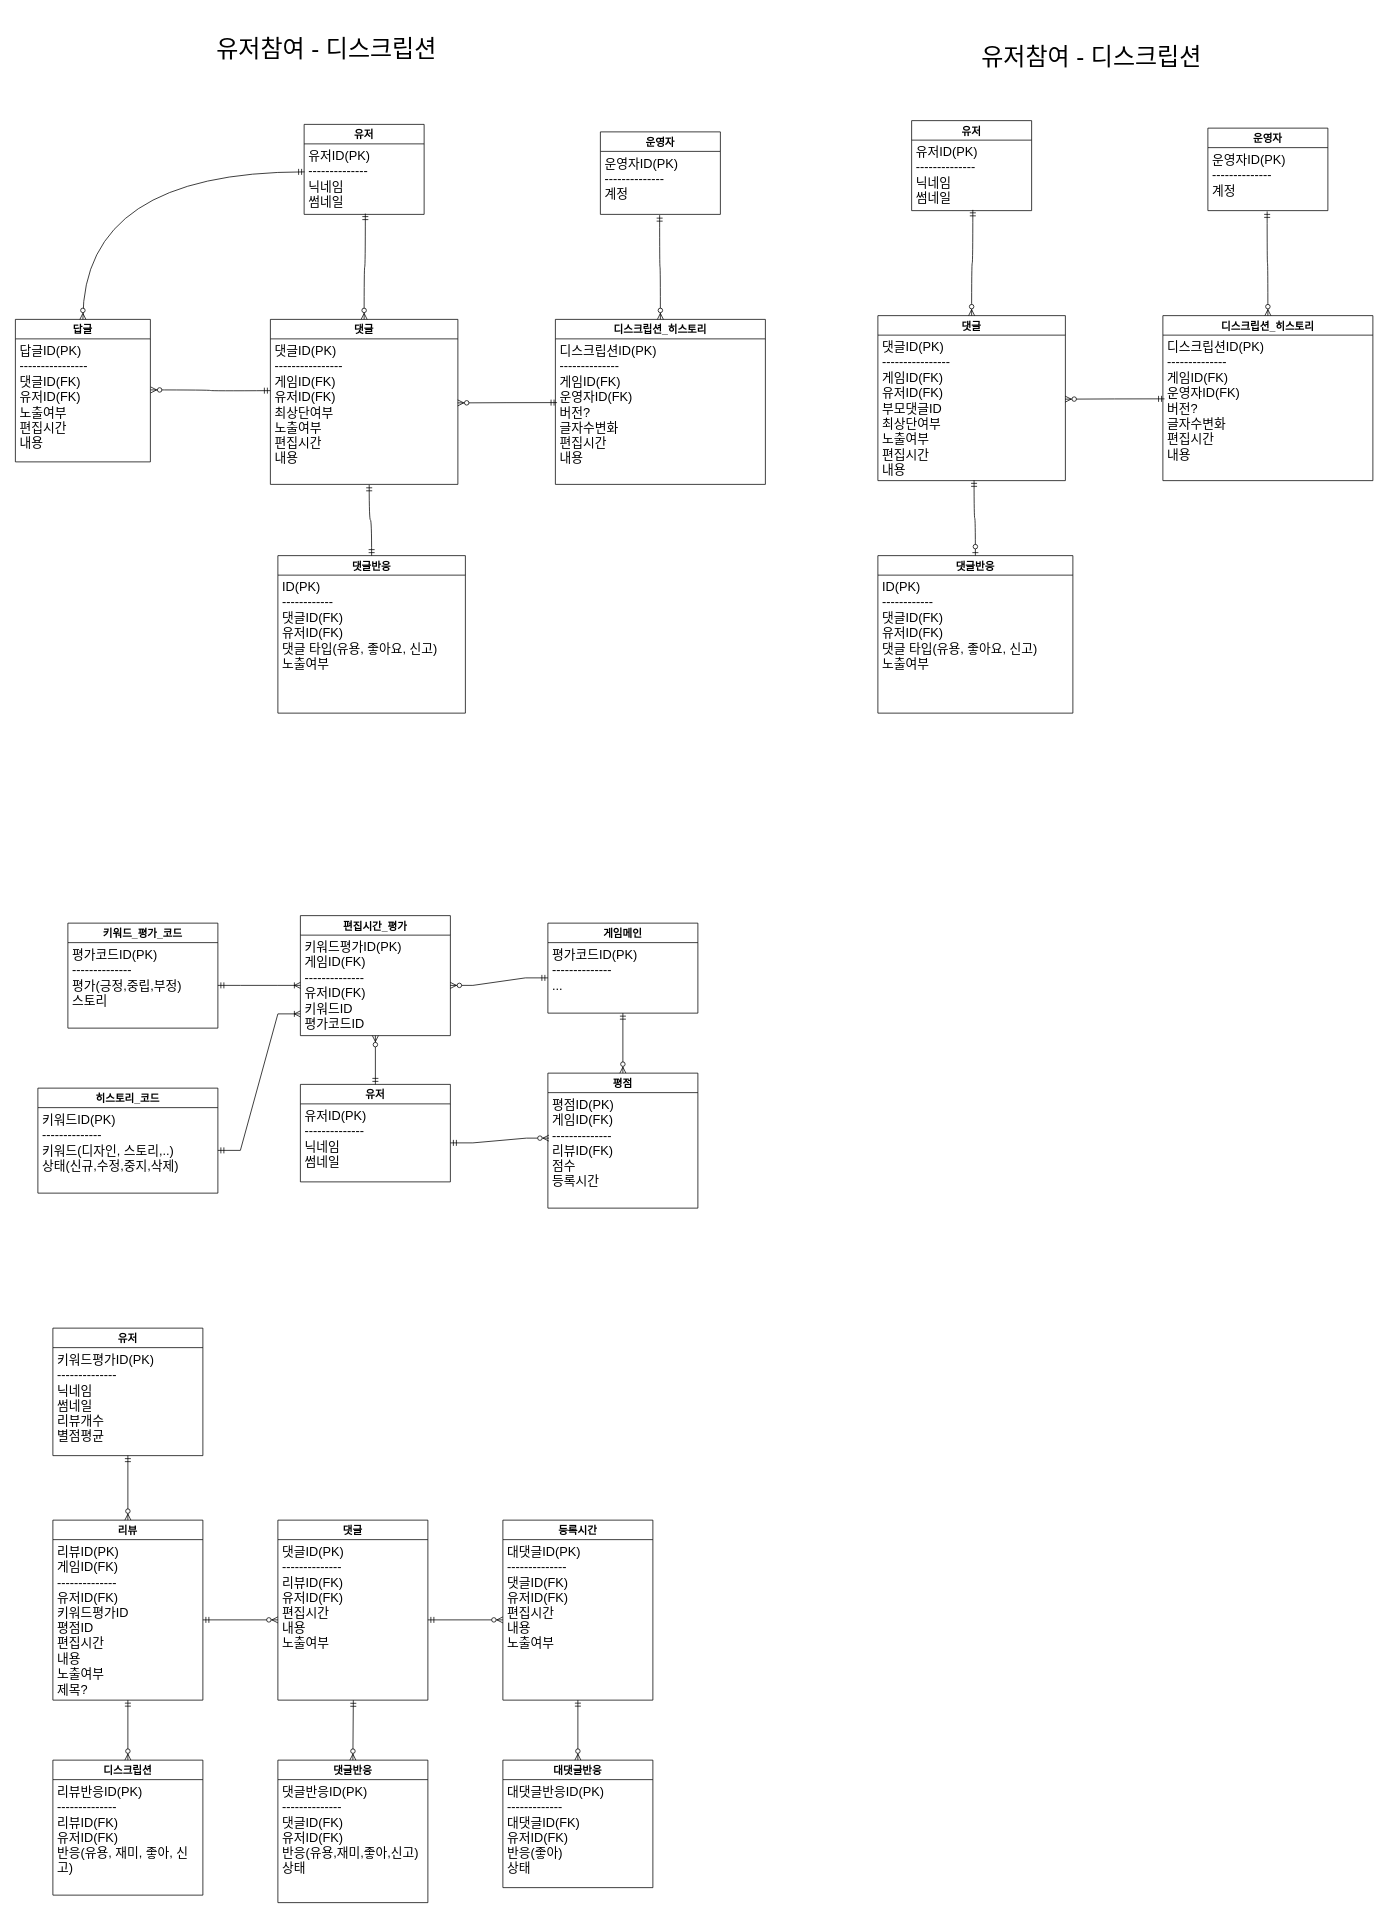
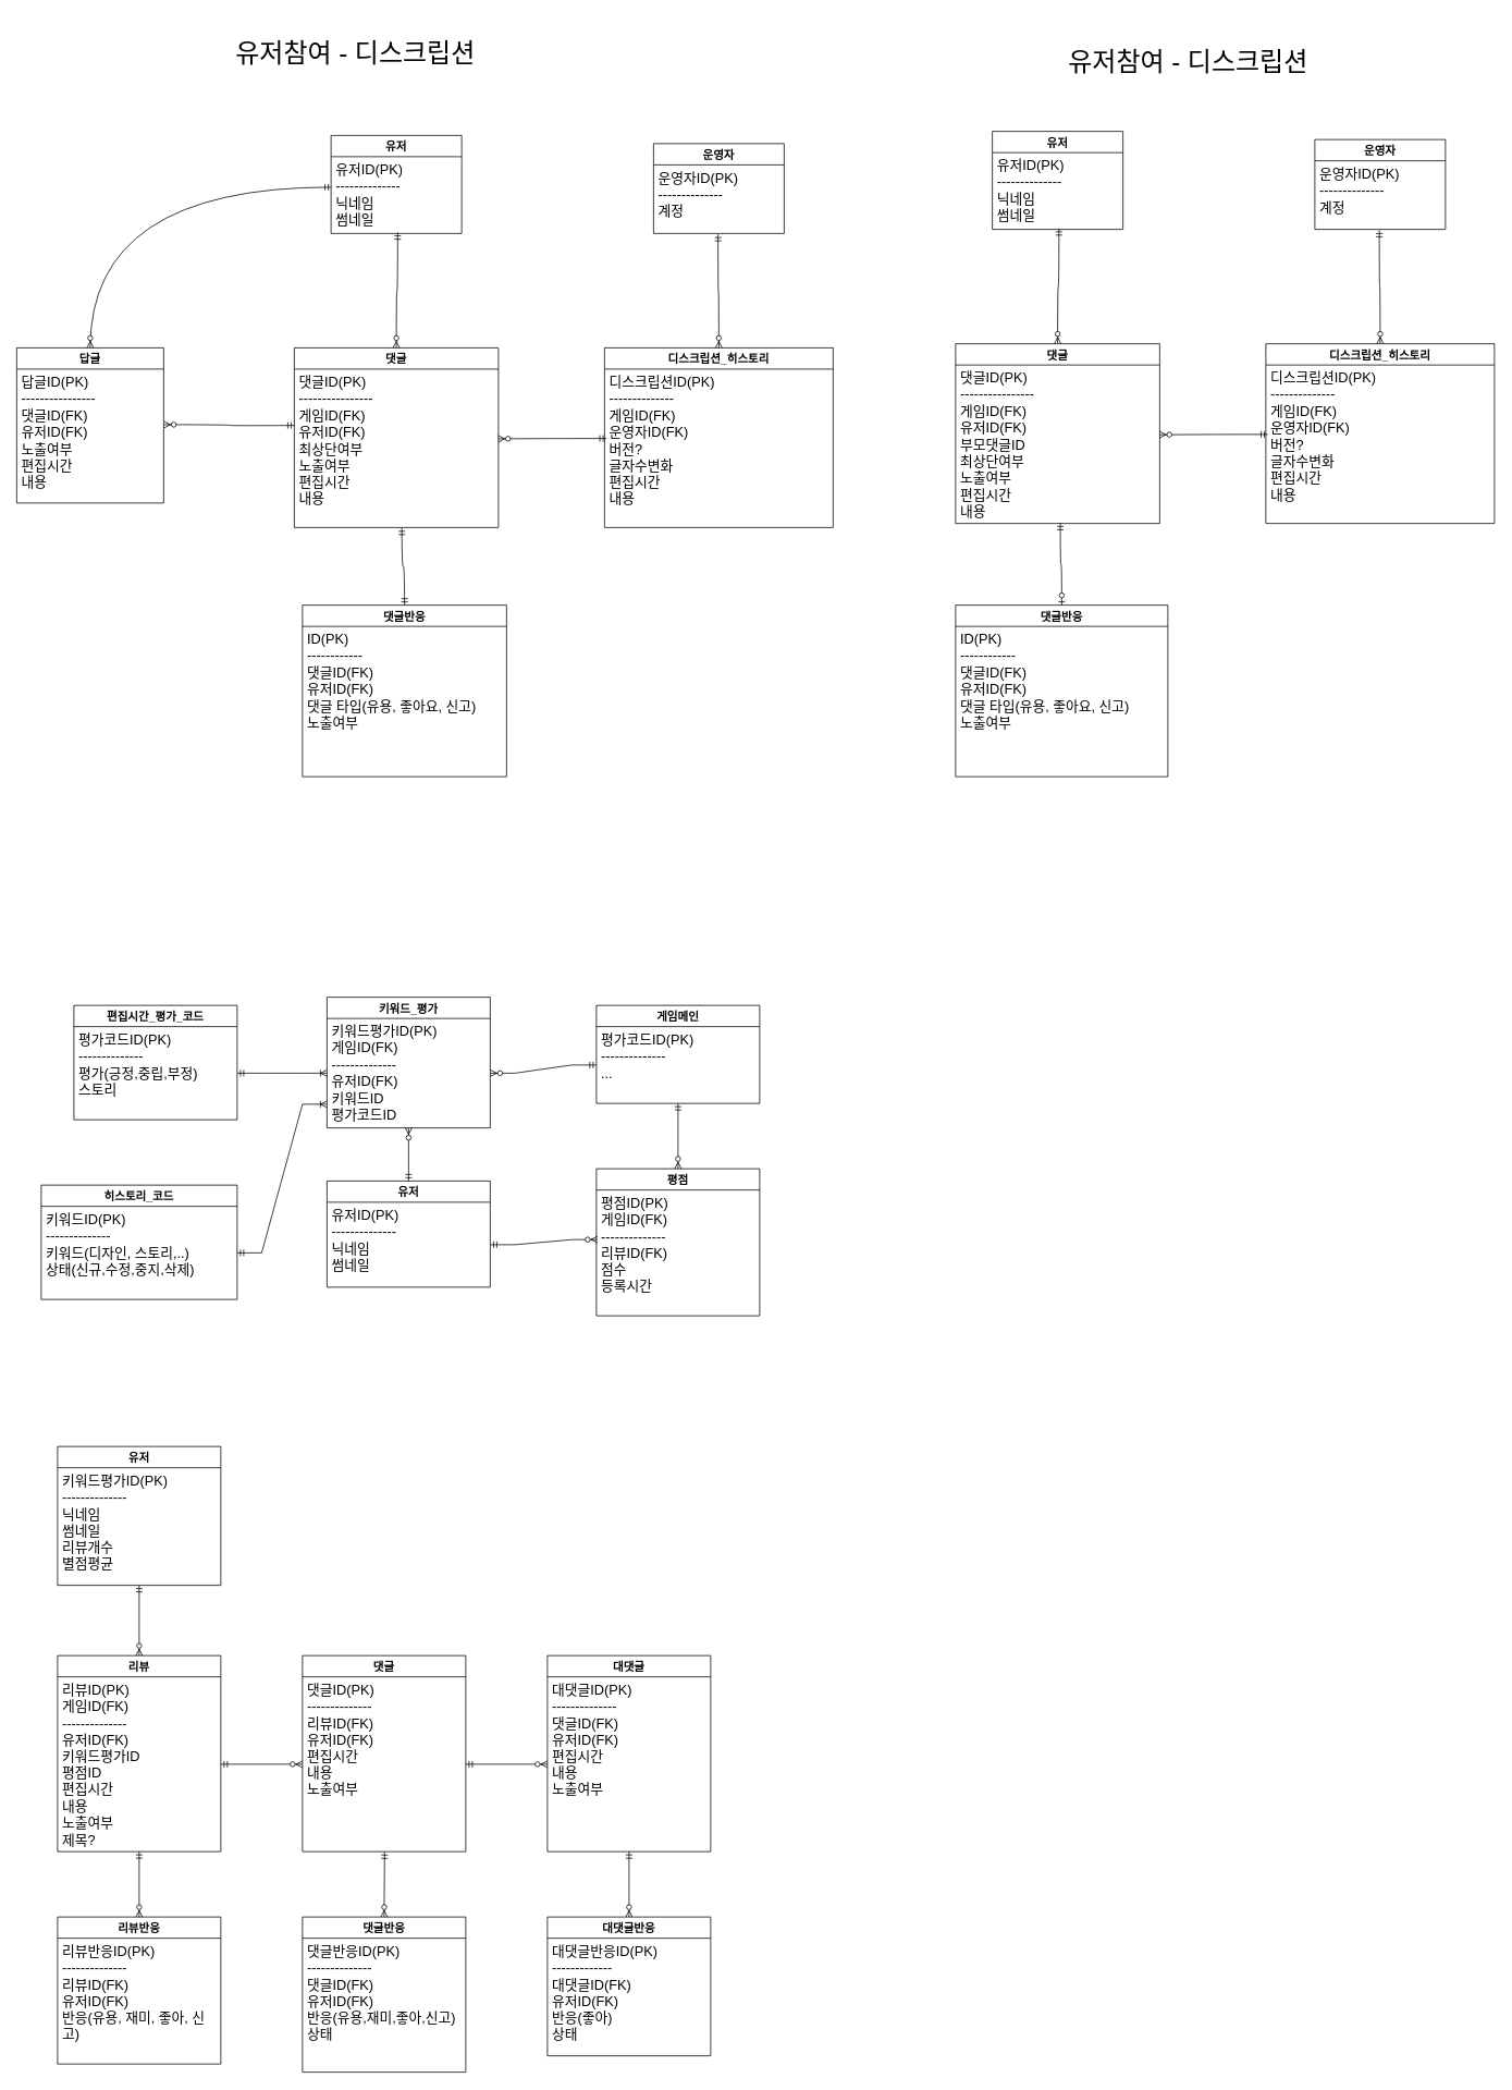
- <mxCell id="41" value="편집시간_평가" style="swimlane;fontStyle=1;childLayout=stackLayout;horizontal=1;startSize=26;horizontalStack=0;resizeParent=1;resizeParentMax=0;resizeLast=0;collapsible=1;marginBottom=0;align=center;fontSize=14;" vertex="1" parent="1"><mxGeometry x="400" y="1220" width="200" height="160" as="geometry" /></mxCell>
+ <mxCell id="41" value="키워드_평가" style="swimlane;fontStyle=1;childLayout=stackLayout;horizontal=1;startSize=26;horizontalStack=0;resizeParent=1;resizeParentMax=0;resizeLast=0;collapsible=1;marginBottom=0;align=center;fontSize=14;" vertex="1" parent="1"><mxGeometry x="400" y="1220" width="200" height="160" as="geometry" /></mxCell>
- <mxCell id="45" value="키워드_평가_코드" style="swimlane;fontStyle=1;childLayout=stackLayout;horizontal=1;startSize=26;horizontalStack=0;resizeParent=1;resizeParentMax=0;resizeLast=0;collapsible=1;marginBottom=0;align=center;fontSize=14;" vertex="1" parent="1"><mxGeometry x="90" y="1230" width="200" height="140" as="geometry" /></mxCell>
+ <mxCell id="45" value="편집시간_평가_코드" style="swimlane;fontStyle=1;childLayout=stackLayout;horizontal=1;startSize=26;horizontalStack=0;resizeParent=1;resizeParentMax=0;resizeLast=0;collapsible=1;marginBottom=0;align=center;fontSize=14;" vertex="1" parent="1"><mxGeometry x="90" y="1230" width="200" height="140" as="geometry" /></mxCell>
- <mxCell id="63" value="등록시간" style="swimlane;fontStyle=1;childLayout=stackLayout;horizontal=1;startSize=26;horizontalStack=0;resizeParent=1;resizeParentMax=0;resizeLast=0;collapsible=1;marginBottom=0;align=center;fontSize=14;" vertex="1" parent="1"><mxGeometry x="670" y="2026" width="200" height="240" as="geometry" /></mxCell>
+ <mxCell id="63" value="대댓글" style="swimlane;fontStyle=1;childLayout=stackLayout;horizontal=1;startSize=26;horizontalStack=0;resizeParent=1;resizeParentMax=0;resizeLast=0;collapsible=1;marginBottom=0;align=center;fontSize=14;" vertex="1" parent="1"><mxGeometry x="670" y="2026" width="200" height="240" as="geometry" /></mxCell>
- <mxCell id="53" value="디스크립션" style="swimlane;fontStyle=1;childLayout=stackLayout;horizontal=1;startSize=26;horizontalStack=0;resizeParent=1;resizeParentMax=0;resizeLast=0;collapsible=1;marginBottom=0;align=center;fontSize=14;" vertex="1" parent="1"><mxGeometry x="70" y="2346" width="200" height="180" as="geometry" /></mxCell>
+ <mxCell id="53" value="리뷰반응" style="swimlane;fontStyle=1;childLayout=stackLayout;horizontal=1;startSize=26;horizontalStack=0;resizeParent=1;resizeParentMax=0;resizeLast=0;collapsible=1;marginBottom=0;align=center;fontSize=14;" vertex="1" parent="1"><mxGeometry x="70" y="2346" width="200" height="180" as="geometry" /></mxCell>
